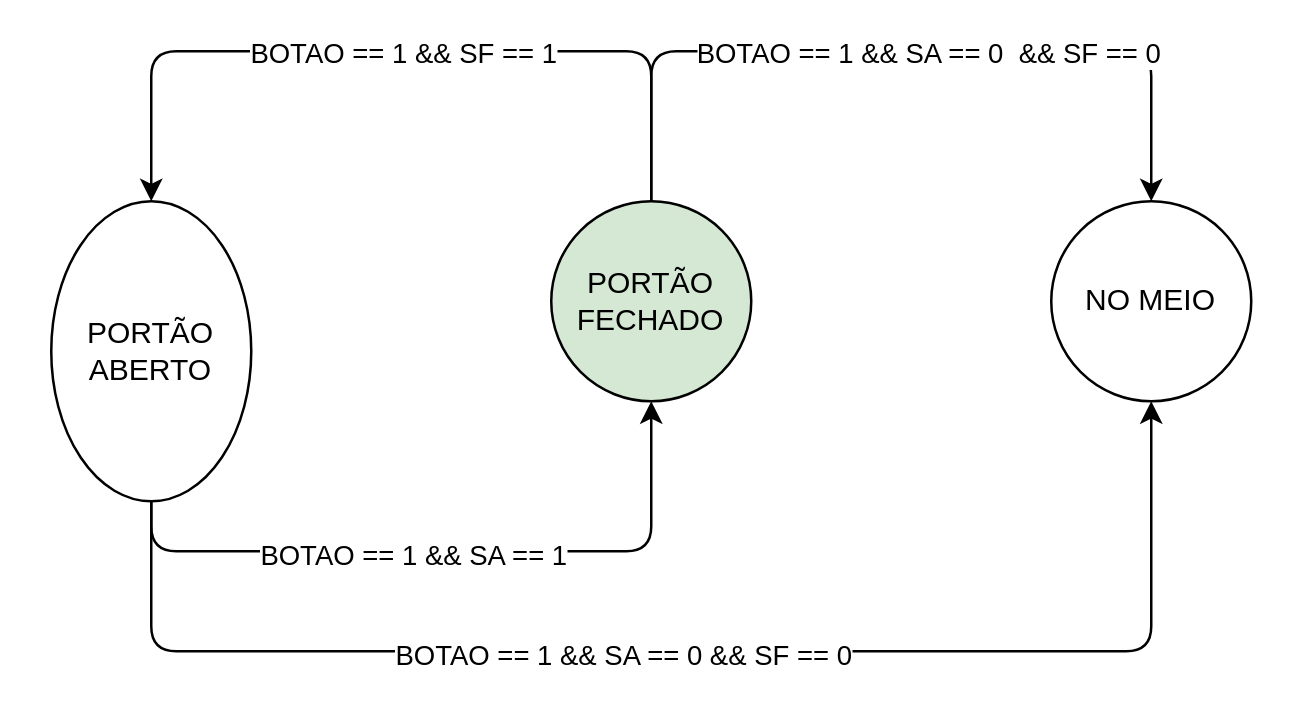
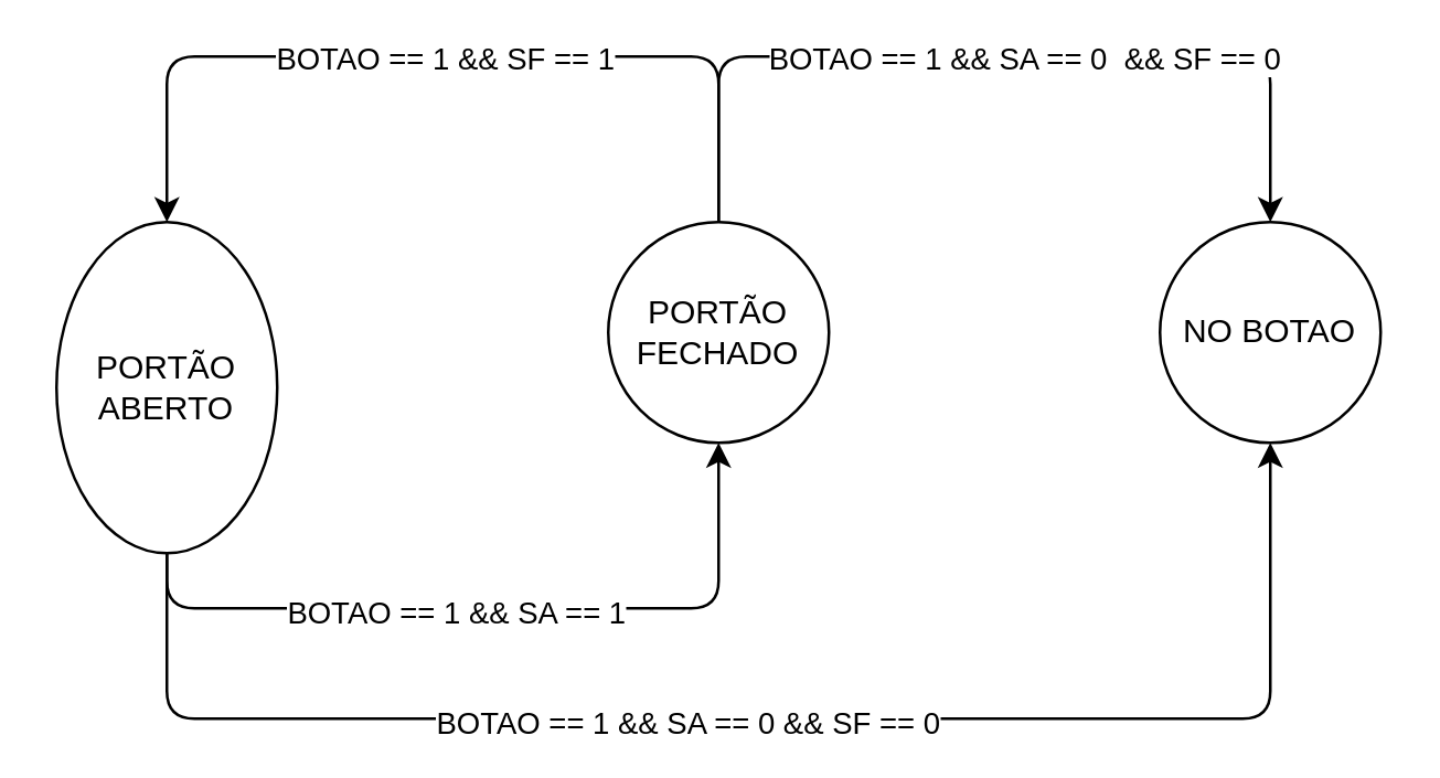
- <mxCell id="7" value="PORTÃO&lt;br&gt;FECHADO" style="ellipse;whiteSpace=wrap;html=1;aspect=fixed;fillColor=#d5e8d4;" vertex="1" parent="1"><mxGeometry x="220" y="80" width="80" height="80" as="geometry" /></mxCell>
+ <mxCell id="7" value="PORTÃO&lt;br&gt;FECHADO" style="ellipse;whiteSpace=wrap;html=1;aspect=fixed;" vertex="1" parent="1"><mxGeometry x="220" y="80" width="80" height="80" as="geometry" /></mxCell>
- <mxCell id="8" value="NO MEIO" style="ellipse;whiteSpace=wrap;html=1;aspect=fixed;" vertex="1" parent="1"><mxGeometry x="420" y="80" width="80" height="80" as="geometry" /></mxCell>
+ <mxCell id="8" value="NO BOTAO" style="ellipse;whiteSpace=wrap;html=1;aspect=fixed;" vertex="1" parent="1"><mxGeometry x="420" y="80" width="80" height="80" as="geometry" /></mxCell>
